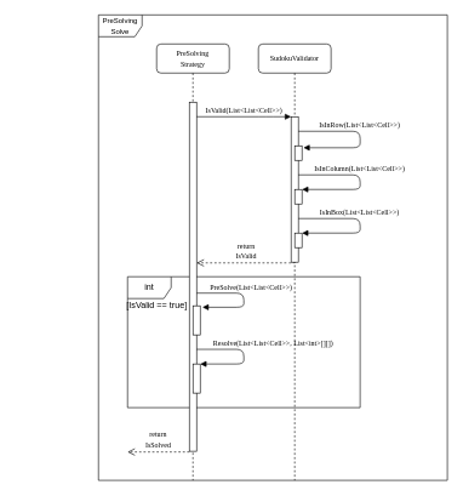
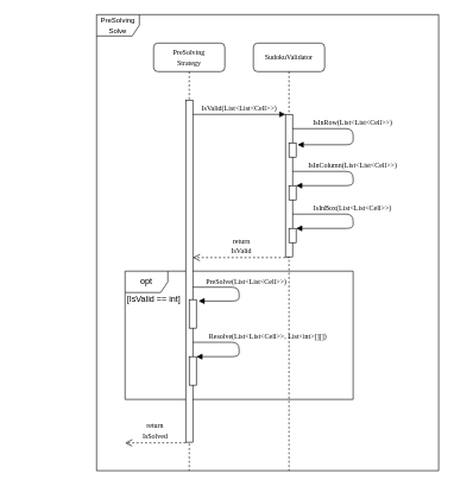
- <mxCell id="3" value="int" style="shape=umlFrame;whiteSpace=wrap;html=1;labelBackgroundColor=#ffffff;fillColor=#ffffff;gradientColor=none;" vertex="1" parent="1"><mxGeometry x="175" y="380" width="320" height="180" as="geometry" /></mxCell>
+ <mxCell id="3" value="opt" style="shape=umlFrame;whiteSpace=wrap;html=1;labelBackgroundColor=#ffffff;fillColor=#ffffff;gradientColor=none;" vertex="1" parent="1"><mxGeometry x="175" y="380" width="320" height="180" as="geometry" /></mxCell>
- <mxCell id="19" value="[IsValid == true]" style="text;html=1;align=center;verticalAlign=middle;resizable=0;points=[];autosize=1;" vertex="1" parent="1"><mxGeometry x="165" y="410" width="100" height="20" as="geometry" /></mxCell>
+ <mxCell id="19" value="[IsValid == int]" style="text;html=1;align=center;verticalAlign=middle;resizable=0;points=[];autosize=1;" vertex="1" parent="1"><mxGeometry x="165" y="410" width="100" height="20" as="geometry" /></mxCell>
